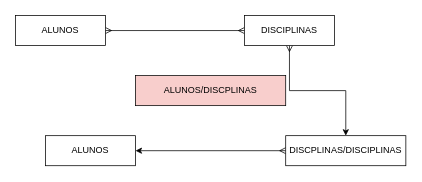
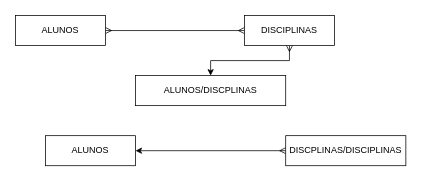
- <mxCell id="9" value="ALUNOS/DISCPLINAS" style="rounded=0;whiteSpace=wrap;html=1;fillColor=#f8cecc;" parent="1" vertex="1"><mxGeometry x="180" y="100" width="200" height="40" as="geometry" /></mxCell>
+ <mxCell id="9" value="ALUNOS/DISCPLINAS" style="rounded=0;whiteSpace=wrap;html=1;" parent="1" vertex="1"><mxGeometry x="180" y="100" width="200" height="40" as="geometry" /></mxCell>
- <mxCell id="5" style="edgeStyle=orthogonalEdgeStyle;rounded=0;orthogonalLoop=1;jettySize=auto;html=1;startArrow=ERmany;startFill=0;endArrow=classic;endFill=1;" parent="1" source="6" target="8" edge="1"><mxGeometry relative="1" as="geometry" /></mxCell>
+ <mxCell id="5" style="edgeStyle=orthogonalEdgeStyle;rounded=0;orthogonalLoop=1;jettySize=auto;html=1;entryX=0.5;entryY=0;entryDx=0;entryDy=0;startArrow=ERmany;startFill=0;endArrow=classic;endFill=1;" parent="1" source="6" target="9" edge="1"><mxGeometry relative="1" as="geometry" /></mxCell>
